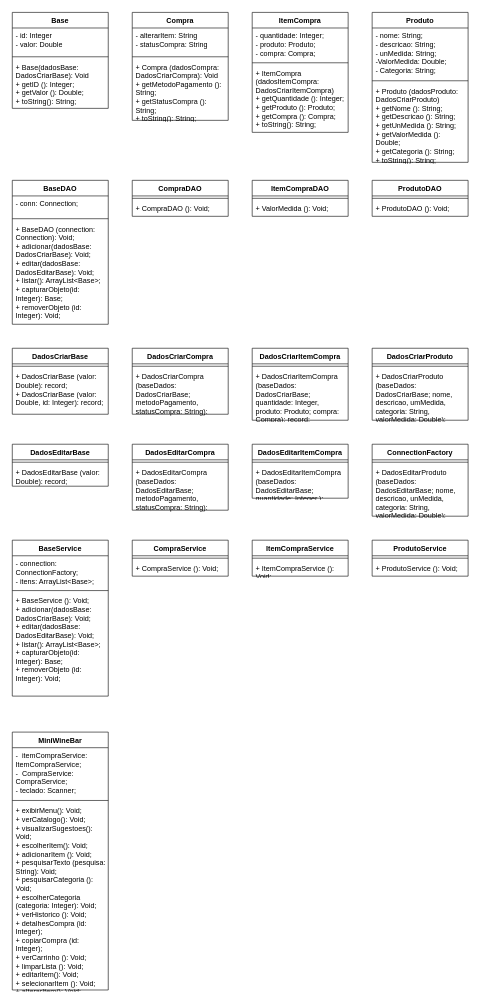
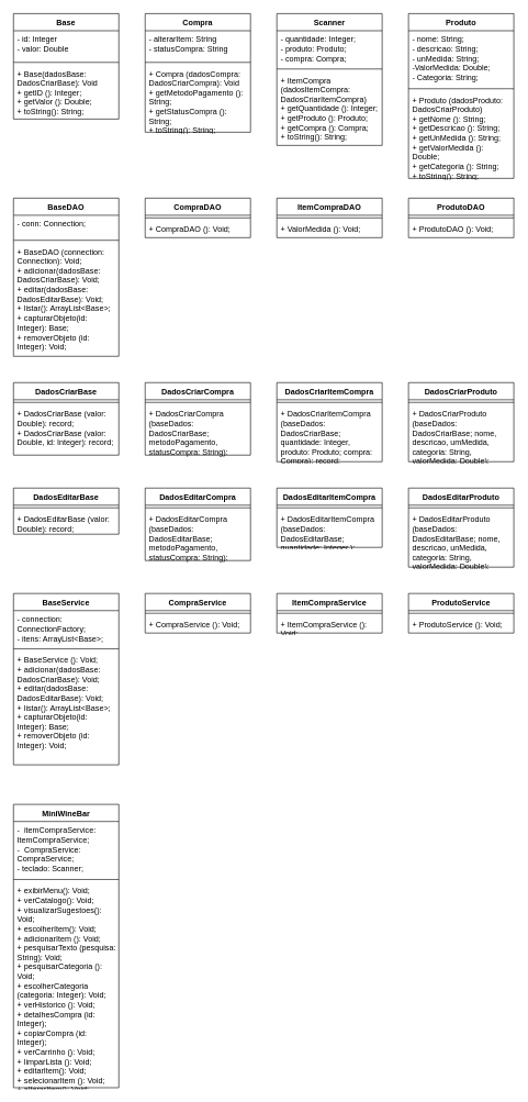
- <mxCell id="6" value="ItemCompra" style="swimlane;fontStyle=1;align=center;verticalAlign=top;childLayout=stackLayout;horizontal=1;startSize=26;horizontalStack=0;resizeParent=1;resizeParentMax=0;resizeLast=0;collapsible=1;marginBottom=0;whiteSpace=wrap;html=1;" parent="1" vertex="1"><mxGeometry x="420" y="20" width="160" height="200" as="geometry" /></mxCell>
+ <mxCell id="6" value="Scanner" style="swimlane;fontStyle=1;align=center;verticalAlign=top;childLayout=stackLayout;horizontal=1;startSize=26;horizontalStack=0;resizeParent=1;resizeParentMax=0;resizeLast=0;collapsible=1;marginBottom=0;whiteSpace=wrap;html=1;" parent="1" vertex="1"><mxGeometry x="420" y="20" width="160" height="200" as="geometry" /></mxCell>
- <mxCell id="52" value="ConnectionFactory" style="swimlane;fontStyle=1;align=center;verticalAlign=top;childLayout=stackLayout;horizontal=1;startSize=26;horizontalStack=0;resizeParent=1;resizeParentMax=0;resizeLast=0;collapsible=1;marginBottom=0;whiteSpace=wrap;html=1;" vertex="1" parent="1"><mxGeometry x="620" y="740" width="160" height="120" as="geometry" /></mxCell>
+ <mxCell id="52" value="DadosEditarProduto" style="swimlane;fontStyle=1;align=center;verticalAlign=top;childLayout=stackLayout;horizontal=1;startSize=26;horizontalStack=0;resizeParent=1;resizeParentMax=0;resizeLast=0;collapsible=1;marginBottom=0;whiteSpace=wrap;html=1;" vertex="1" parent="1"><mxGeometry x="620" y="740" width="160" height="120" as="geometry" /></mxCell>
